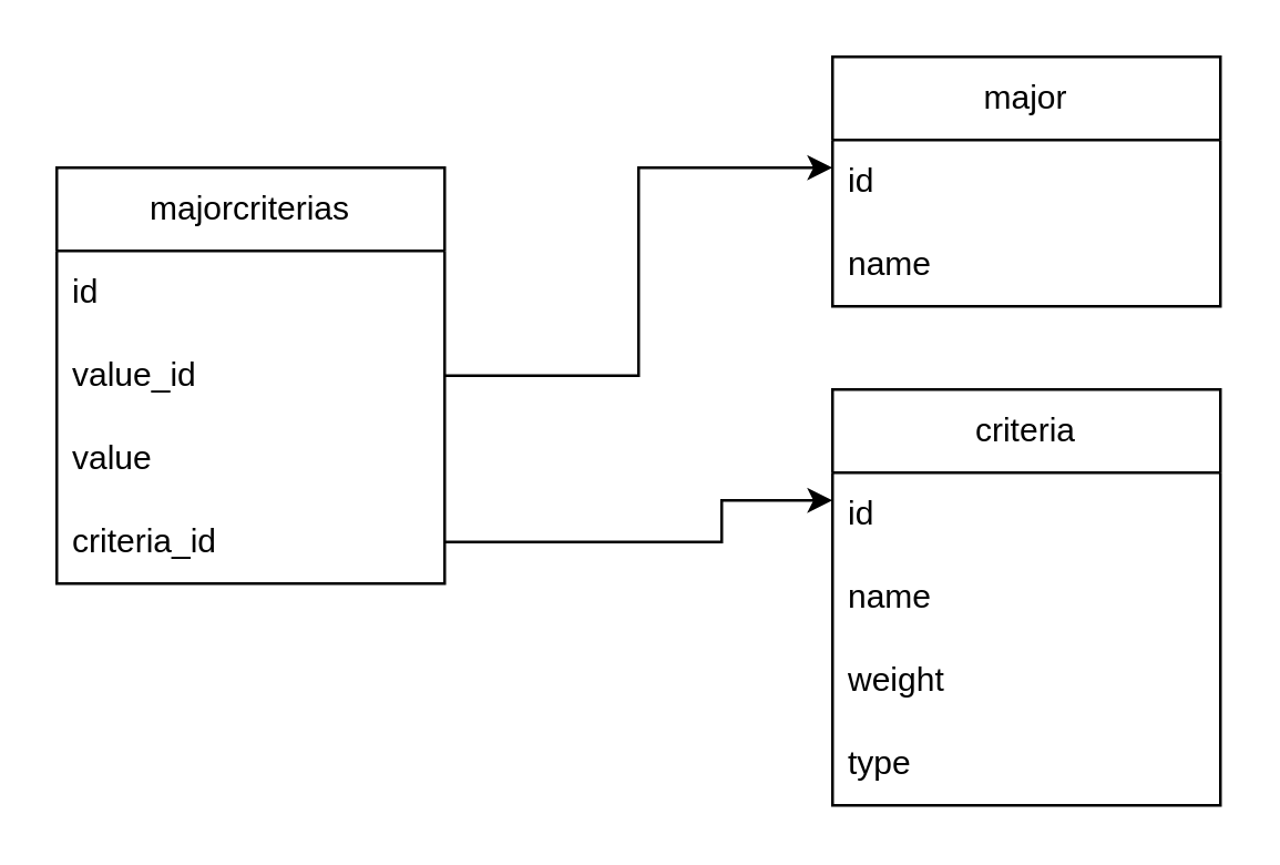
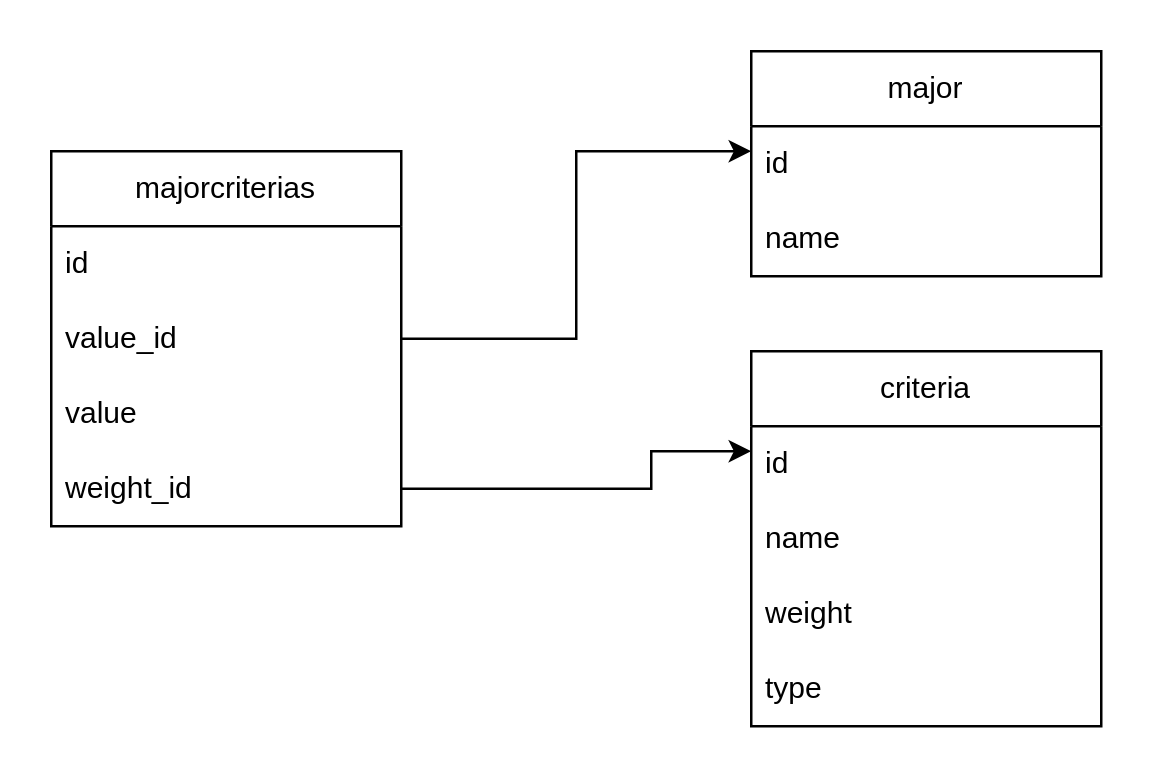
- <mxCell id="6" value="criteria_id" style="text;strokeColor=none;fillColor=none;align=left;verticalAlign=middle;spacingLeft=4;spacingRight=4;overflow=hidden;points=[[0,0.5],[1,0.5]];portConstraint=eastwest;rotatable=0;whiteSpace=wrap;html=1;" parent="2" vertex="1"><mxGeometry y="120" width="140" height="30" as="geometry" /></mxCell>
+ <mxCell id="6" value="weight_id" style="text;strokeColor=none;fillColor=none;align=left;verticalAlign=middle;spacingLeft=4;spacingRight=4;overflow=hidden;points=[[0,0.5],[1,0.5]];portConstraint=eastwest;rotatable=0;whiteSpace=wrap;html=1;" parent="2" vertex="1"><mxGeometry y="120" width="140" height="30" as="geometry" /></mxCell>
